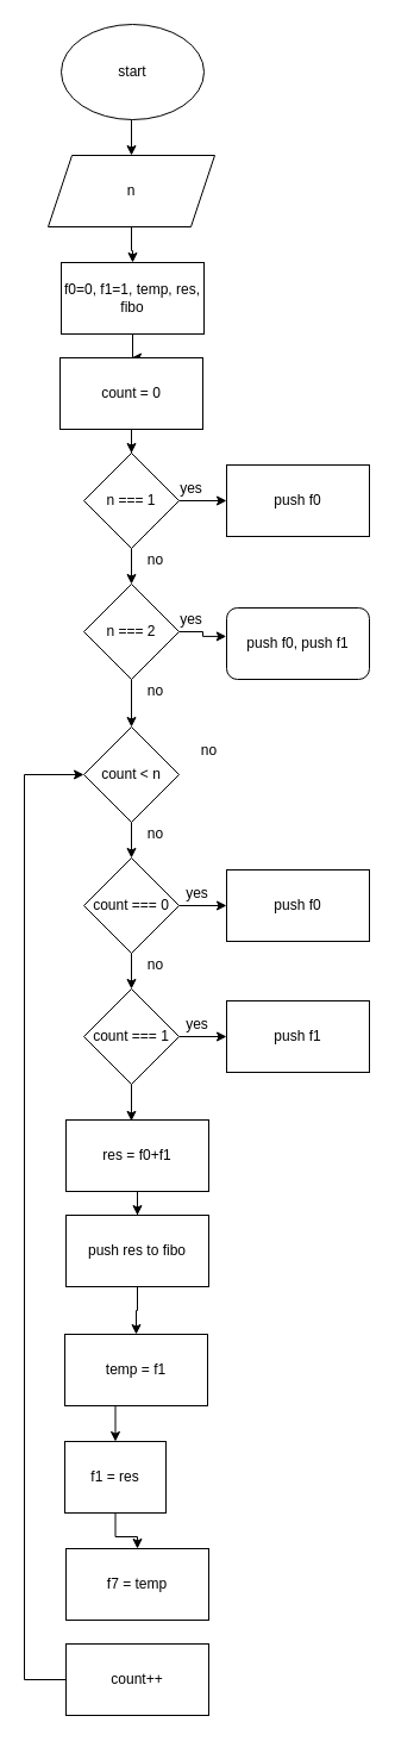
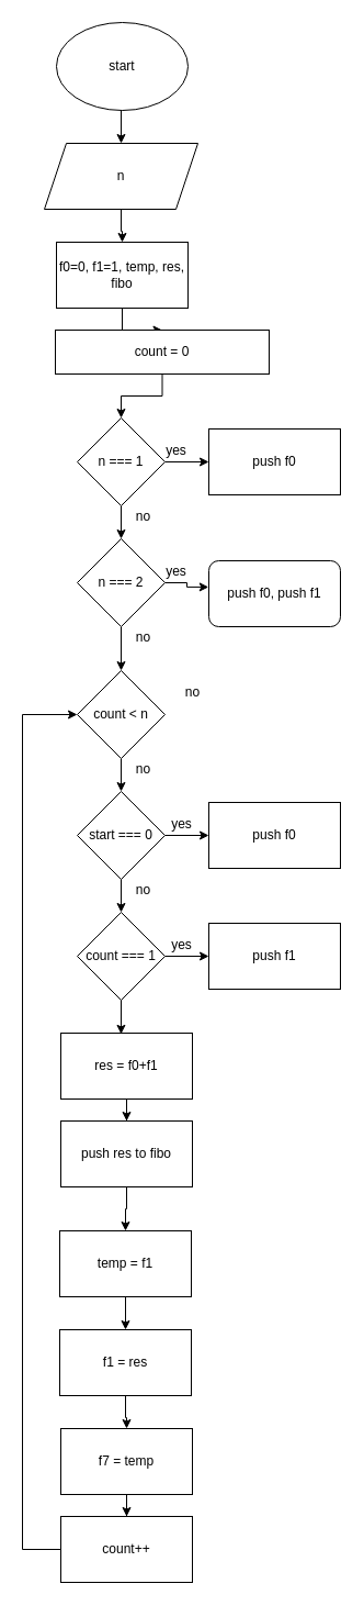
- <mxCell id="11" value="count = 0" style="rounded=0;whiteSpace=wrap;html=1;" vertex="1" parent="1"><mxGeometry x="50" y="300" width="120" height="60" as="geometry" /></mxCell>
+ <mxCell id="11" value="count = 0" style="rounded=0;whiteSpace=wrap;html=1;" vertex="1" parent="1"><mxGeometry x="50" y="300" width="195" height="40" as="geometry" /></mxCell>
- <mxCell id="38" value="count === 0" style="rhombus;whiteSpace=wrap;html=1;" vertex="1" parent="1"><mxGeometry x="70" y="720" width="80" height="80" as="geometry" /></mxCell>
+ <mxCell id="38" value="start === 0" style="rhombus;whiteSpace=wrap;html=1;" vertex="1" parent="1"><mxGeometry x="70" y="720" width="80" height="80" as="geometry" /></mxCell>
- <mxCell id="25" value="f1 = res" style="rounded=0;whiteSpace=wrap;html=1;" vertex="1" parent="1"><mxGeometry x="54" y="1210" width="85" height="60" as="geometry" /></mxCell>
+ <mxCell id="25" value="f1 = res" style="rounded=0;whiteSpace=wrap;html=1;" vertex="1" parent="1"><mxGeometry x="54" y="1210" width="120" height="60" as="geometry" /></mxCell>
+ <mxCell id="26" style="edgeStyle=orthogonalEdgeStyle;rounded=0;orthogonalLoop=1;jettySize=auto;html=1;entryX=0.5;entryY=0;entryDx=0;entryDy=0;" edge="1" parent="1" source="27" target="35"><mxGeometry relative="1" as="geometry" /></mxCell>
